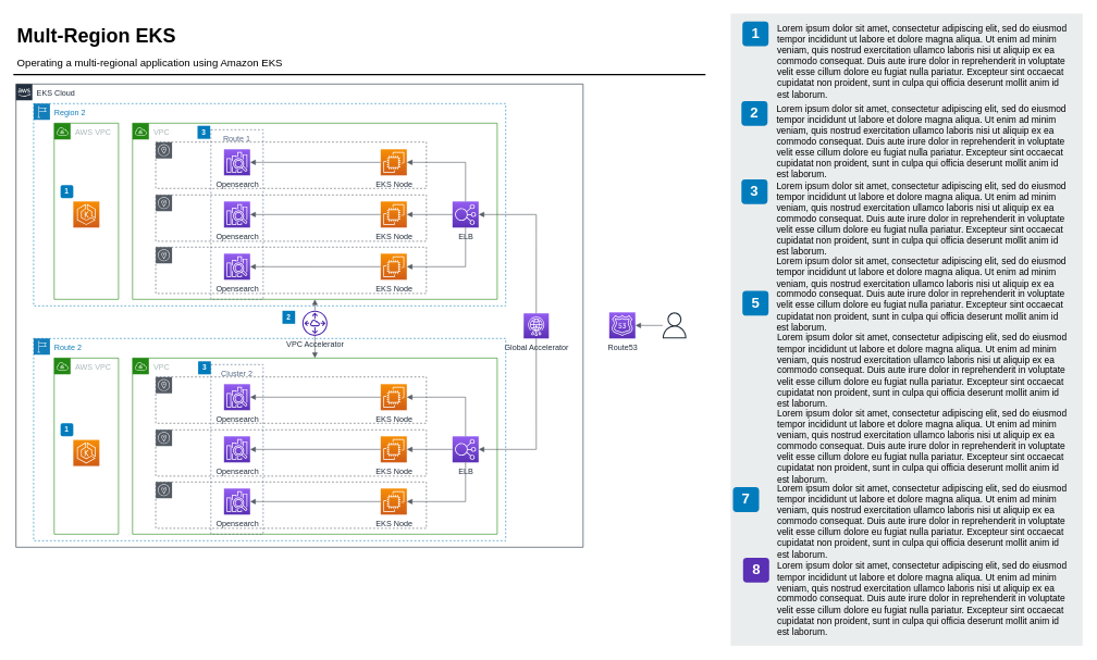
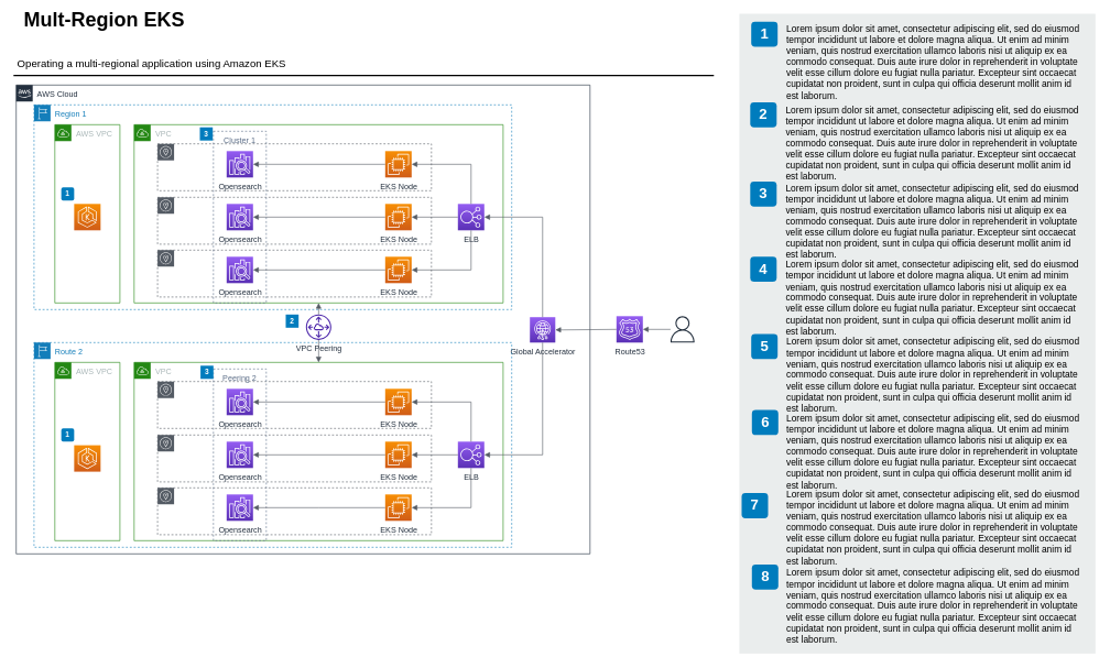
- <mxCell id="2" value="Mult-Region EKS" style="text;html=1;resizable=0;points=[];autosize=1;align=left;verticalAlign=top;spacingTop=-4;fontSize=30;fontStyle=1" parent="1" vertex="1"><mxGeometry x="24" y="33.5" width="270" height="40" as="geometry" /></mxCell>
+ <mxCell id="2" value="Mult-Region EKS" style="text;html=1;resizable=0;points=[];autosize=1;align=left;verticalAlign=top;spacingTop=-4;fontSize=30;fontStyle=1" parent="1" vertex="1"><mxGeometry x="34" y="8.5" width="270" height="40" as="geometry" /></mxCell>
- <mxCell id="22" value="EKS Cloud" style="points=[[0,0],[0.25,0],[0.5,0],[0.75,0],[1,0],[1,0.25],[1,0.5],[1,0.75],[1,1],[0.75,1],[0.5,1],[0.25,1],[0,1],[0,0.75],[0,0.5],[0,0.25]];outlineConnect=0;gradientColor=none;html=1;whiteSpace=wrap;fontSize=12;fontStyle=0;shape=mxgraph.aws4.group;grIcon=mxgraph.aws4.group_aws_cloud_alt;strokeColor=#232F3E;fillColor=none;verticalAlign=top;align=left;spacingLeft=30;fontColor=#232F3E;dashed=0;container=1;pointerEvents=0;collapsible=0;recursiveResize=0;" vertex="1" parent="1"><mxGeometry x="24" y="128" width="868.5" height="710" as="geometry" /></mxCell>
+ <mxCell id="22" value="AWS Cloud" style="points=[[0,0],[0.25,0],[0.5,0],[0.75,0],[1,0],[1,0.25],[1,0.5],[1,0.75],[1,1],[0.75,1],[0.5,1],[0.25,1],[0,1],[0,0.75],[0,0.5],[0,0.25]];outlineConnect=0;gradientColor=none;html=1;whiteSpace=wrap;fontSize=12;fontStyle=0;shape=mxgraph.aws4.group;grIcon=mxgraph.aws4.group_aws_cloud_alt;strokeColor=#232F3E;fillColor=none;verticalAlign=top;align=left;spacingLeft=30;fontColor=#232F3E;dashed=0;container=1;pointerEvents=0;collapsible=0;recursiveResize=0;" vertex="1" parent="1"><mxGeometry x="24" y="128" width="868.5" height="710" as="geometry" /></mxCell>
- <mxCell id="23" value="Region 2" style="points=[[0,0],[0.25,0],[0.5,0],[0.75,0],[1,0],[1,0.25],[1,0.5],[1,0.75],[1,1],[0.75,1],[0.5,1],[0.25,1],[0,1],[0,0.75],[0,0.5],[0,0.25]];outlineConnect=0;gradientColor=none;html=1;whiteSpace=wrap;fontSize=12;fontStyle=0;container=1;pointerEvents=0;collapsible=0;recursiveResize=0;shape=mxgraph.aws4.group;grIcon=mxgraph.aws4.group_region;strokeColor=#147EBA;fillColor=none;verticalAlign=top;align=left;spacingLeft=30;fontColor=#147EBA;dashed=1;" vertex="1" parent="22"><mxGeometry x="27" y="30" width="723" height="310" as="geometry" /></mxCell>
+ <mxCell id="23" value="Region 1" style="points=[[0,0],[0.25,0],[0.5,0],[0.75,0],[1,0],[1,0.25],[1,0.5],[1,0.75],[1,1],[0.75,1],[0.5,1],[0.25,1],[0,1],[0,0.75],[0,0.5],[0,0.25]];outlineConnect=0;gradientColor=none;html=1;whiteSpace=wrap;fontSize=12;fontStyle=0;container=1;pointerEvents=0;collapsible=0;recursiveResize=0;shape=mxgraph.aws4.group;grIcon=mxgraph.aws4.group_region;strokeColor=#147EBA;fillColor=none;verticalAlign=top;align=left;spacingLeft=30;fontColor=#147EBA;dashed=1;" vertex="1" parent="22"><mxGeometry x="27" y="30" width="723" height="310" as="geometry" /></mxCell>
- <mxCell id="43" value="Route 1" style="fillColor=none;strokeColor=#5A6C86;dashed=1;verticalAlign=top;fontStyle=0;fontColor=#5A6C86;fontSize=12;" vertex="1" parent="27"><mxGeometry x="120" y="10" width="80" height="260" as="geometry" /></mxCell>
+ <mxCell id="43" value="Cluster 1" style="fillColor=none;strokeColor=#5A6C86;dashed=1;verticalAlign=top;fontStyle=0;fontColor=#5A6C86;fontSize=12;" vertex="1" parent="27"><mxGeometry x="120" y="10" width="80" height="260" as="geometry" /></mxCell>
+ <mxCell id="9" value="4" style="rounded=1;whiteSpace=wrap;html=1;fillColor=#007CBD;strokeColor=none;fontColor=#FFFFFF;fontStyle=1;fontSize=22;labelBackgroundColor=none;" parent="1" vertex="1"><mxGeometry x="1135" y="388" width="40" height="38" as="geometry" /></mxCell>
- <mxCell id="10" value="5" style="rounded=1;whiteSpace=wrap;html=1;fillColor=#007CBD;strokeColor=none;fontColor=#FFFFFF;fontStyle=1;fontSize=22;labelBackgroundColor=none;" parent="1" vertex="1"><mxGeometry x="1136.5" y="445" width="40" height="38" as="geometry" /></mxCell>
+ <mxCell id="10" value="5" style="rounded=1;whiteSpace=wrap;html=1;fillColor=#007CBD;strokeColor=none;fontColor=#FFFFFF;fontStyle=1;fontSize=22;labelBackgroundColor=none;" parent="1" vertex="1"><mxGeometry x="1136.5" y="505" width="40" height="38" as="geometry" /></mxCell>
+ <mxCell id="78" value="" style="edgeStyle=orthogonalEdgeStyle;html=1;endArrow=none;elbow=vertical;startArrow=block;startFill=1;strokeColor=#545B64;rounded=0;fontSize=12;entryX=0;entryY=0.5;entryDx=0;entryDy=0;entryPerimeter=0;exitX=1;exitY=0.5;exitDx=0;exitDy=0;exitPerimeter=0;" edge="1" parent="1" source="45" target="76"><mxGeometry width="100" relative="1" as="geometry"><mxPoint x="832.5" y="498" as="sourcePoint" /><mxPoint x="722.5" y="358" as="targetPoint" /><Array as="points"><mxPoint x="852.5" y="499" /></Array></mxGeometry></mxCell>
- <mxCell id="71" value="VPC Accelerator" style="sketch=0;outlineConnect=0;fontColor=#232F3E;gradientColor=none;fillColor=#4D27AA;strokeColor=none;dashed=0;verticalLabelPosition=bottom;verticalAlign=top;align=center;html=1;fontSize=12;fontStyle=0;aspect=fixed;pointerEvents=1;shape=mxgraph.aws4.peering;" vertex="1" parent="22"><mxGeometry x="438.5" y="347.5" width="38.5" height="38.5" as="geometry" /></mxCell>
+ <mxCell id="71" value="VPC Peering" style="sketch=0;outlineConnect=0;fontColor=#232F3E;gradientColor=none;fillColor=#4D27AA;strokeColor=none;dashed=0;verticalLabelPosition=bottom;verticalAlign=top;align=center;html=1;fontSize=12;fontStyle=0;aspect=fixed;pointerEvents=1;shape=mxgraph.aws4.peering;" vertex="1" parent="22"><mxGeometry x="438.5" y="347.5" width="38.5" height="38.5" as="geometry" /></mxCell>
- <mxCell id="67" value="Cluster 2" style="fillColor=none;strokeColor=#5A6C86;dashed=1;verticalAlign=top;fontStyle=0;fontColor=#5A6C86;fontSize=12;" vertex="1" parent="51"><mxGeometry x="120" y="10" width="80" height="260" as="geometry" /></mxCell>
+ <mxCell id="67" value="Peering 2" style="fillColor=none;strokeColor=#5A6C86;dashed=1;verticalAlign=top;fontStyle=0;fontColor=#5A6C86;fontSize=12;" vertex="1" parent="51"><mxGeometry x="120" y="10" width="80" height="260" as="geometry" /></mxCell>
+ <mxCell id="11" value="6" style="rounded=1;whiteSpace=wrap;html=1;fillColor=#007CBD;strokeColor=none;fontColor=#FFFFFF;fontStyle=1;fontSize=22;labelBackgroundColor=none;" parent="1" vertex="1"><mxGeometry x="1137.5" y="620" width="40" height="38" as="geometry" /></mxCell>
- <mxCell id="13" value="8" style="rounded=1;whiteSpace=wrap;html=1;fillColor=#5a30b5;strokeColor=none;fontColor=#FFFFFF;fontStyle=1;fontSize=22;labelBackgroundColor=none;" parent="1" vertex="1"><mxGeometry x="1137.5" y="854" width="40" height="38" as="geometry" /></mxCell>
+ <mxCell id="13" value="8" style="rounded=1;whiteSpace=wrap;html=1;fillColor=#007CBD;strokeColor=none;fontColor=#FFFFFF;fontStyle=1;fontSize=22;labelBackgroundColor=none;" parent="1" vertex="1"><mxGeometry x="1137.5" y="854" width="40" height="38" as="geometry" /></mxCell>
